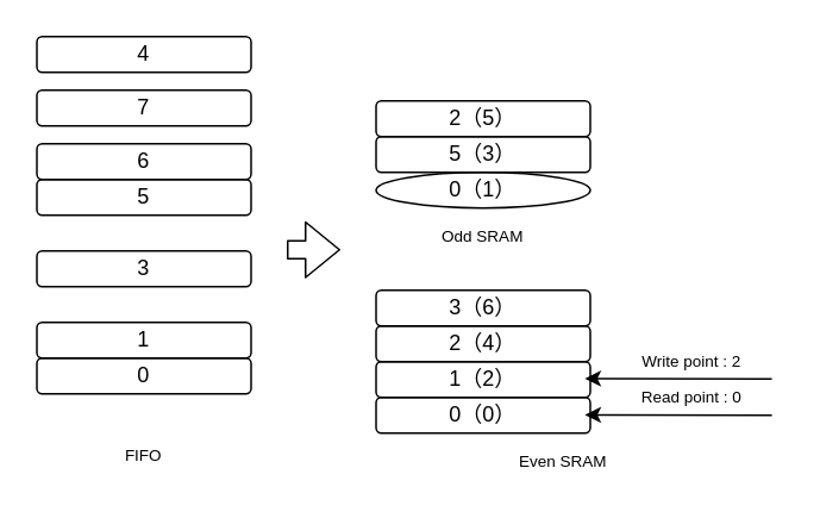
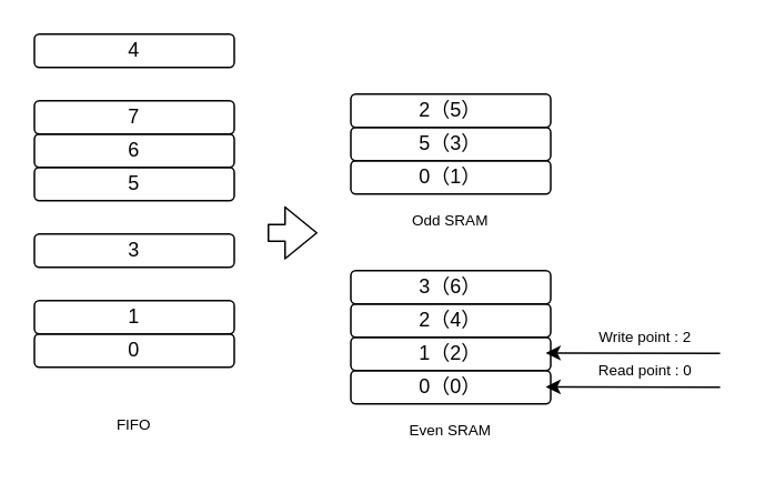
- <mxCell id="2" value="7" style="rounded=1;whiteSpace=wrap;html=1;fillColor=none;strokeColor=#000000;fontColor=#000000;" vertex="1" parent="1"><mxGeometry x="20" y="50" width="120" height="20" as="geometry" /></mxCell>
+ <mxCell id="2" value="7" style="rounded=1;whiteSpace=wrap;html=1;fillColor=none;strokeColor=#000000;fontColor=#000000;" vertex="1" parent="1"><mxGeometry x="20" y="60" width="120" height="20" as="geometry" /></mxCell>
- <mxCell id="13" value="0（1）" style="ellipse;whiteSpace=wrap;html=1;fillColor=none;strokeColor=#000000;fontColor=#000000;" vertex="1" parent="1"><mxGeometry x="210" y="96" width="120" height="20" as="geometry" /></mxCell>
+ <mxCell id="13" value="0（1）" style="rounded=1;whiteSpace=wrap;html=1;fillColor=none;strokeColor=#000000;fontColor=#000000;" vertex="1" parent="1"><mxGeometry x="210" y="96" width="120" height="20" as="geometry" /></mxCell>
- <mxCell id="19" value="Even SRAM" style="text;html=1;strokeColor=none;fillColor=none;align=center;verticalAlign=middle;whiteSpace=wrap;rounded=0;fontColor=#000000;fontSize=9;" vertex="1" parent="1"><mxGeometry x="265" y="248" width="100" height="20" as="geometry" /></mxCell>
+ <mxCell id="19" value="Even SRAM" style="text;html=1;strokeColor=none;fillColor=none;align=center;verticalAlign=middle;whiteSpace=wrap;rounded=0;fontColor=#000000;fontSize=9;" vertex="1" parent="1"><mxGeometry x="220" y="248" width="100" height="20" as="geometry" /></mxCell>
